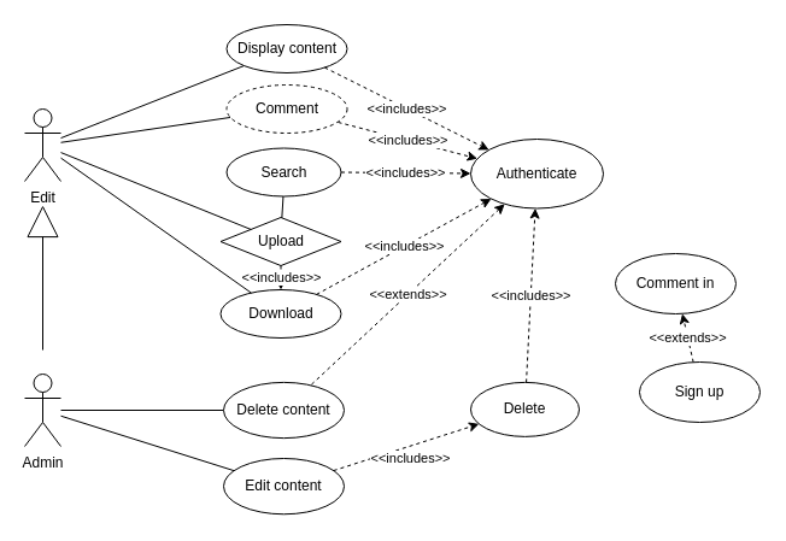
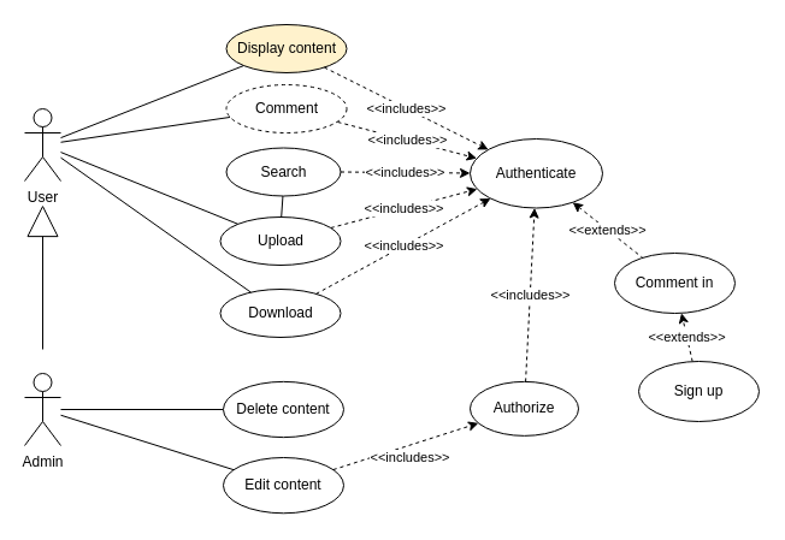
- <mxCell id="29" value="Display content" style="ellipse;whiteSpace=wrap;html=1;" vertex="1" parent="1"><mxGeometry x="187.5" y="20" width="100" height="40" as="geometry" /></mxCell>
+ <mxCell id="29" value="Display content" style="ellipse;whiteSpace=wrap;html=1;fillColor=#fff2cc;" vertex="1" parent="1"><mxGeometry x="187.5" y="20" width="100" height="40" as="geometry" /></mxCell>
- <mxCell id="3" value="Edit" style="shape=umlActor;verticalLabelPosition=bottom;verticalAlign=top;html=1;outlineConnect=0;gradientColor=#ffffff;gradientDirection=radial;" parent="1" vertex="1"><mxGeometry x="20" y="90" width="30" height="60" as="geometry" /></mxCell>
+ <mxCell id="3" value="User" style="shape=umlActor;verticalLabelPosition=bottom;verticalAlign=top;html=1;outlineConnect=0;gradientColor=#ffffff;gradientDirection=radial;" parent="1" vertex="1"><mxGeometry x="20" y="90" width="30" height="60" as="geometry" /></mxCell>
- <mxCell id="5" value="Upload" style="rhombus;whiteSpace=wrap;html=1;" parent="1" vertex="1"><mxGeometry x="182.5" y="180" width="100" height="40" as="geometry" /></mxCell>
+ <mxCell id="5" value="Upload" style="ellipse;whiteSpace=wrap;html=1;" parent="1" vertex="1"><mxGeometry x="182.5" y="180" width="100" height="40" as="geometry" /></mxCell>
- <mxCell id="21" value="&amp;lt;&amp;lt;includes&amp;gt;&amp;gt;" style="edgeStyle=none;rounded=0;orthogonalLoop=1;jettySize=auto;html=1;endArrow=classic;endFill=1;dashed=1;" edge="1" parent="1" source="5" target="22"><mxGeometry relative="1" as="geometry"><mxPoint x="300" y="121" as="sourcePoint" /><mxPoint x="552.52" y="162.647" as="targetPoint" /></mxGeometry></mxCell>
+ <mxCell id="21" value="&amp;lt;&amp;lt;includes&amp;gt;&amp;gt;" style="edgeStyle=none;rounded=0;orthogonalLoop=1;jettySize=auto;html=1;endArrow=classic;endFill=1;dashed=1;" edge="1" parent="1" source="5" target="7"><mxGeometry relative="1" as="geometry"><mxPoint x="300" y="121" as="sourcePoint" /><mxPoint x="552.52" y="162.647" as="targetPoint" /></mxGeometry></mxCell>
- <mxCell id="11" value="&amp;lt;&amp;lt;extends&amp;gt;&amp;gt;" style="edgeStyle=none;rounded=0;orthogonalLoop=1;jettySize=auto;html=1;endArrow=none;endFill=0;dashed=1;startArrow=classic;startFill=1;" parent="1" source="7" target="17" edge="1"><mxGeometry relative="1" as="geometry"><mxPoint x="291" y="50" as="sourcePoint" /><mxPoint x="425.771" y="86.623" as="targetPoint" /></mxGeometry></mxCell>
+ <mxCell id="11" value="&amp;lt;&amp;lt;extends&amp;gt;&amp;gt;" style="edgeStyle=none;rounded=0;orthogonalLoop=1;jettySize=auto;html=1;endArrow=none;endFill=0;dashed=1;startArrow=classic;startFill=1;" parent="1" source="7" target="10" edge="1"><mxGeometry relative="1" as="geometry"><mxPoint x="291" y="50" as="sourcePoint" /><mxPoint x="425.771" y="86.623" as="targetPoint" /></mxGeometry></mxCell>
- <mxCell id="9" value="Delete" style="ellipse;whiteSpace=wrap;html=1;gradientColor=#ffffff;gradientDirection=radial;" parent="1" vertex="1"><mxGeometry x="390" y="316.88" width="90" height="45" as="geometry" /></mxCell>
+ <mxCell id="9" value="Authorize" style="ellipse;whiteSpace=wrap;html=1;gradientColor=#ffffff;gradientDirection=radial;" parent="1" vertex="1"><mxGeometry x="390" y="316.88" width="90" height="45" as="geometry" /></mxCell>
